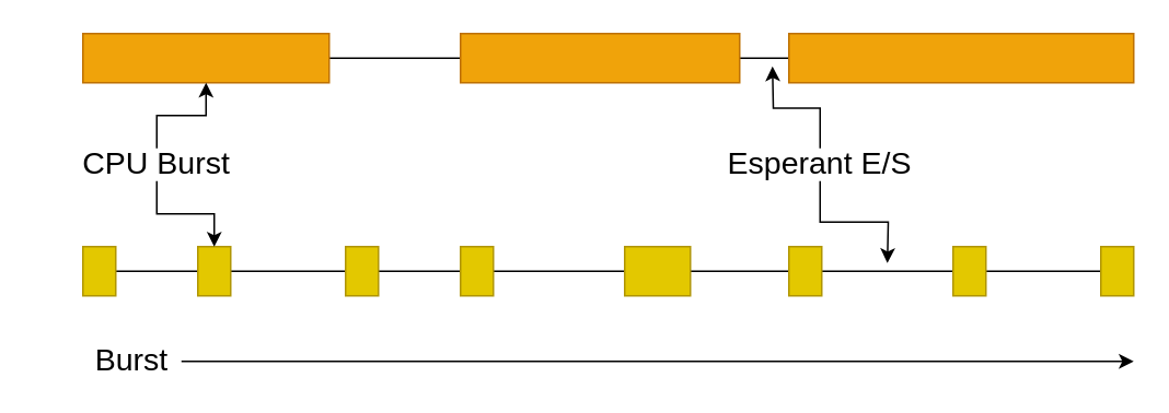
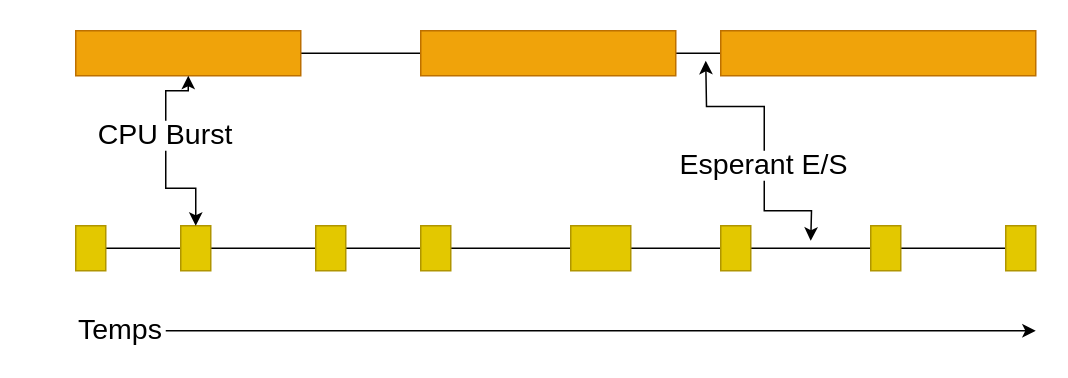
- <mxCell id="24" value="CPU Burst" style="text;html=1;strokeColor=none;fillColor=none;align=center;verticalAlign=middle;whiteSpace=wrap;rounded=0;fontSize=19;" vertex="1" parent="1"><mxGeometry x="20" y="90" width="150" height="20" as="geometry" /></mxCell>
+ <mxCell id="24" value="CPU Burst" style="text;html=1;strokeColor=none;fillColor=none;align=center;verticalAlign=middle;whiteSpace=wrap;rounded=0;fontSize=19;" vertex="1" parent="1"><mxGeometry x="35" y="80" width="150" height="20" as="geometry" /></mxCell>
- <mxCell id="27" value="Esperant E/S" style="text;html=1;strokeColor=none;fillColor=none;align=center;verticalAlign=middle;whiteSpace=wrap;rounded=0;fontSize=19;" vertex="1" parent="1"><mxGeometry x="424" y="90" width="150" height="20" as="geometry" /></mxCell>
+ <mxCell id="27" value="Esperant E/S" style="text;html=1;strokeColor=none;fillColor=none;align=center;verticalAlign=middle;whiteSpace=wrap;rounded=0;fontSize=19;" vertex="1" parent="1"><mxGeometry x="434" y="100" width="150" height="20" as="geometry" /></mxCell>
- <mxCell id="29" value="Burst" style="text;html=1;strokeColor=none;fillColor=none;align=center;verticalAlign=middle;whiteSpace=wrap;rounded=0;fontSize=19;" vertex="1" parent="1"><mxGeometry x="50" y="210" width="60" height="20" as="geometry" /></mxCell>
+ <mxCell id="29" value="Temps" style="text;html=1;strokeColor=none;fillColor=none;align=center;verticalAlign=middle;whiteSpace=wrap;rounded=0;fontSize=19;" vertex="1" parent="1"><mxGeometry x="50" y="210" width="60" height="20" as="geometry" /></mxCell>
